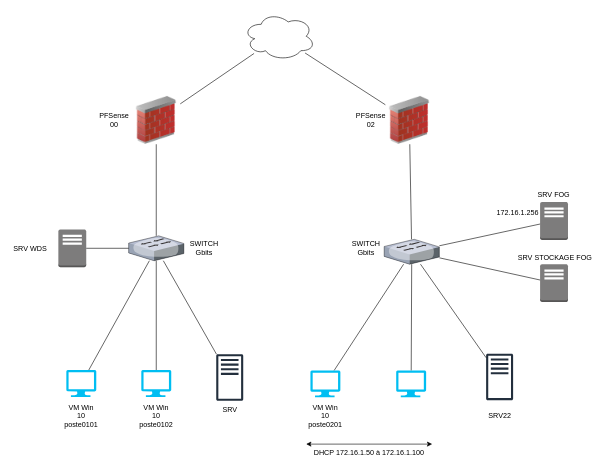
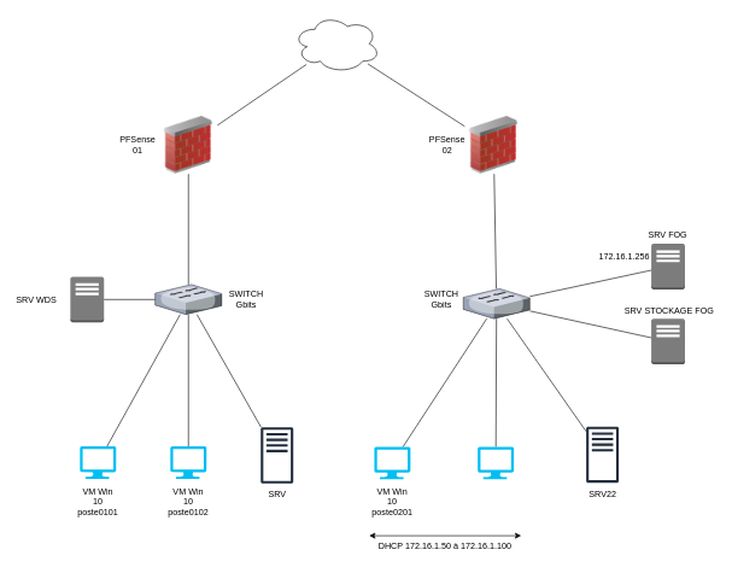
- <mxCell id="23" value="PFSense 00" style="text;html=1;strokeColor=none;fillColor=none;align=center;verticalAlign=middle;whiteSpace=wrap;rounded=0;" vertex="1" parent="1"><mxGeometry x="160" y="185" width="60" height="30" as="geometry" /></mxCell>
+ <mxCell id="23" value="PFSense 01" style="text;html=1;strokeColor=none;fillColor=none;align=center;verticalAlign=middle;whiteSpace=wrap;rounded=0;" vertex="1" parent="1"><mxGeometry x="160" y="185" width="60" height="30" as="geometry" /></mxCell>
- <mxCell id="33" value="SRV22" style="text;html=1;strokeColor=none;fillColor=none;align=center;verticalAlign=middle;whiteSpace=wrap;rounded=0;" vertex="1" parent="1"><mxGeometry x="802.5" y="678" width="60" height="30" as="geometry" /></mxCell>
+ <mxCell id="33" value="SRV22" style="text;html=1;strokeColor=none;fillColor=none;align=center;verticalAlign=middle;whiteSpace=wrap;rounded=0;" vertex="1" parent="1"><mxGeometry x="802.5" y="668" width="60" height="30" as="geometry" /></mxCell>
